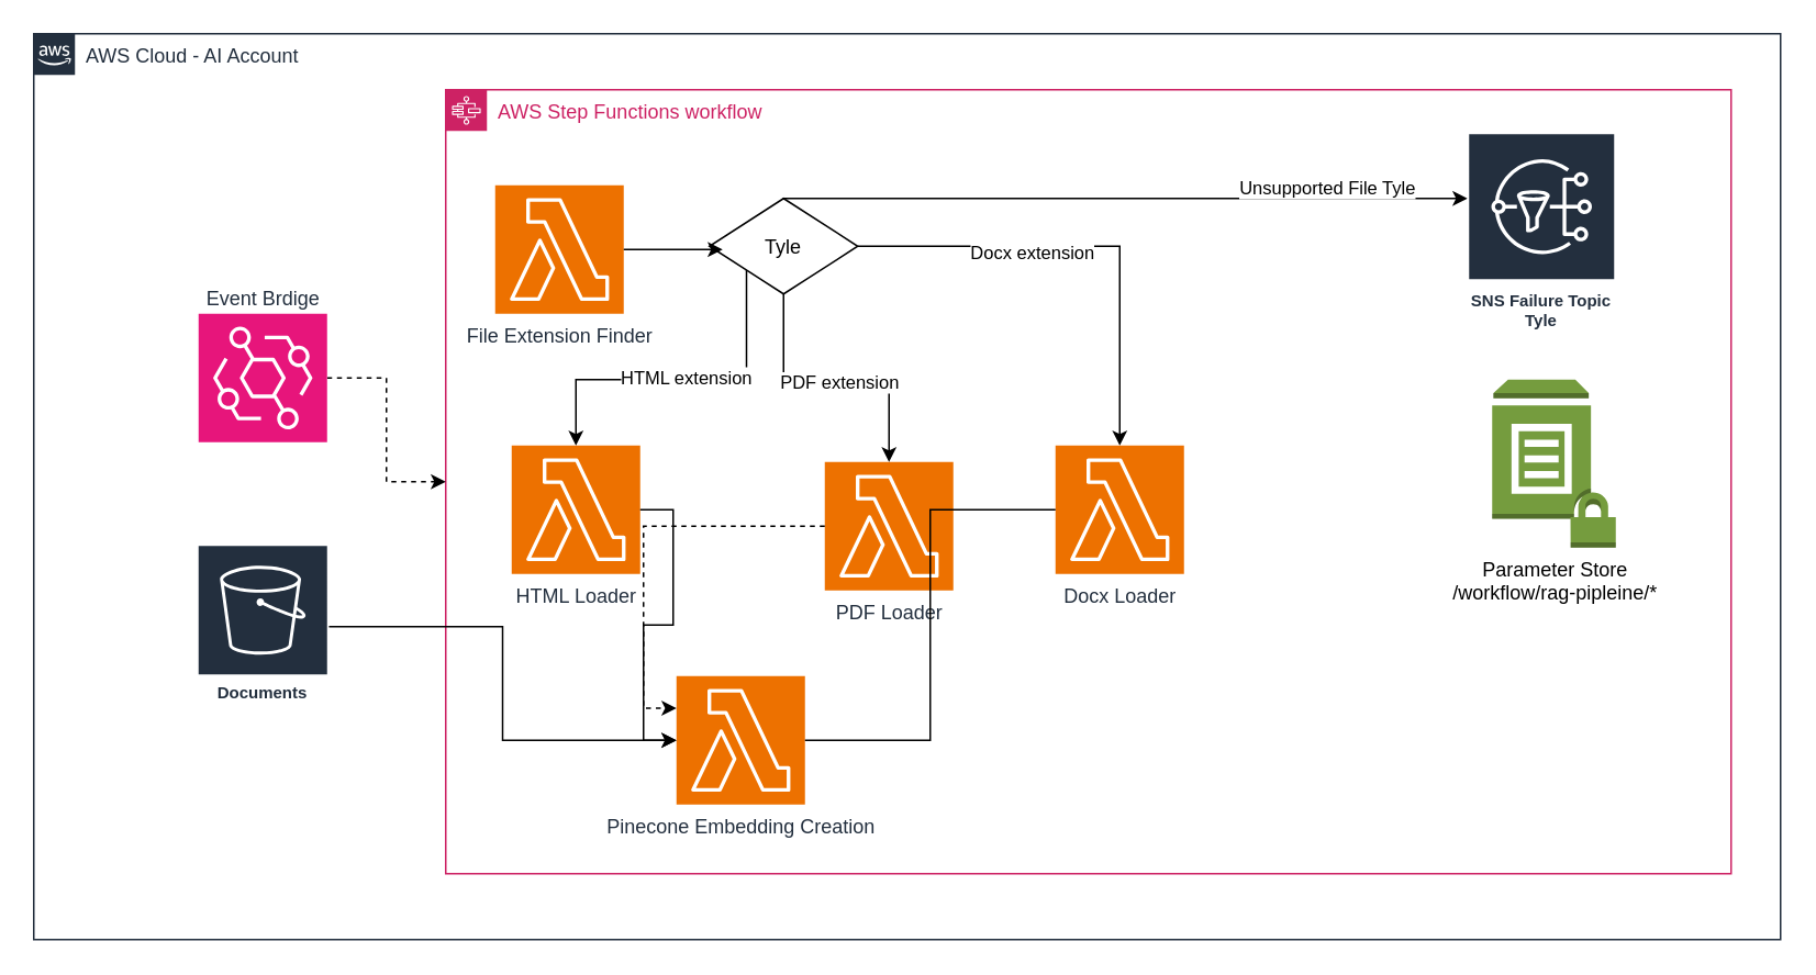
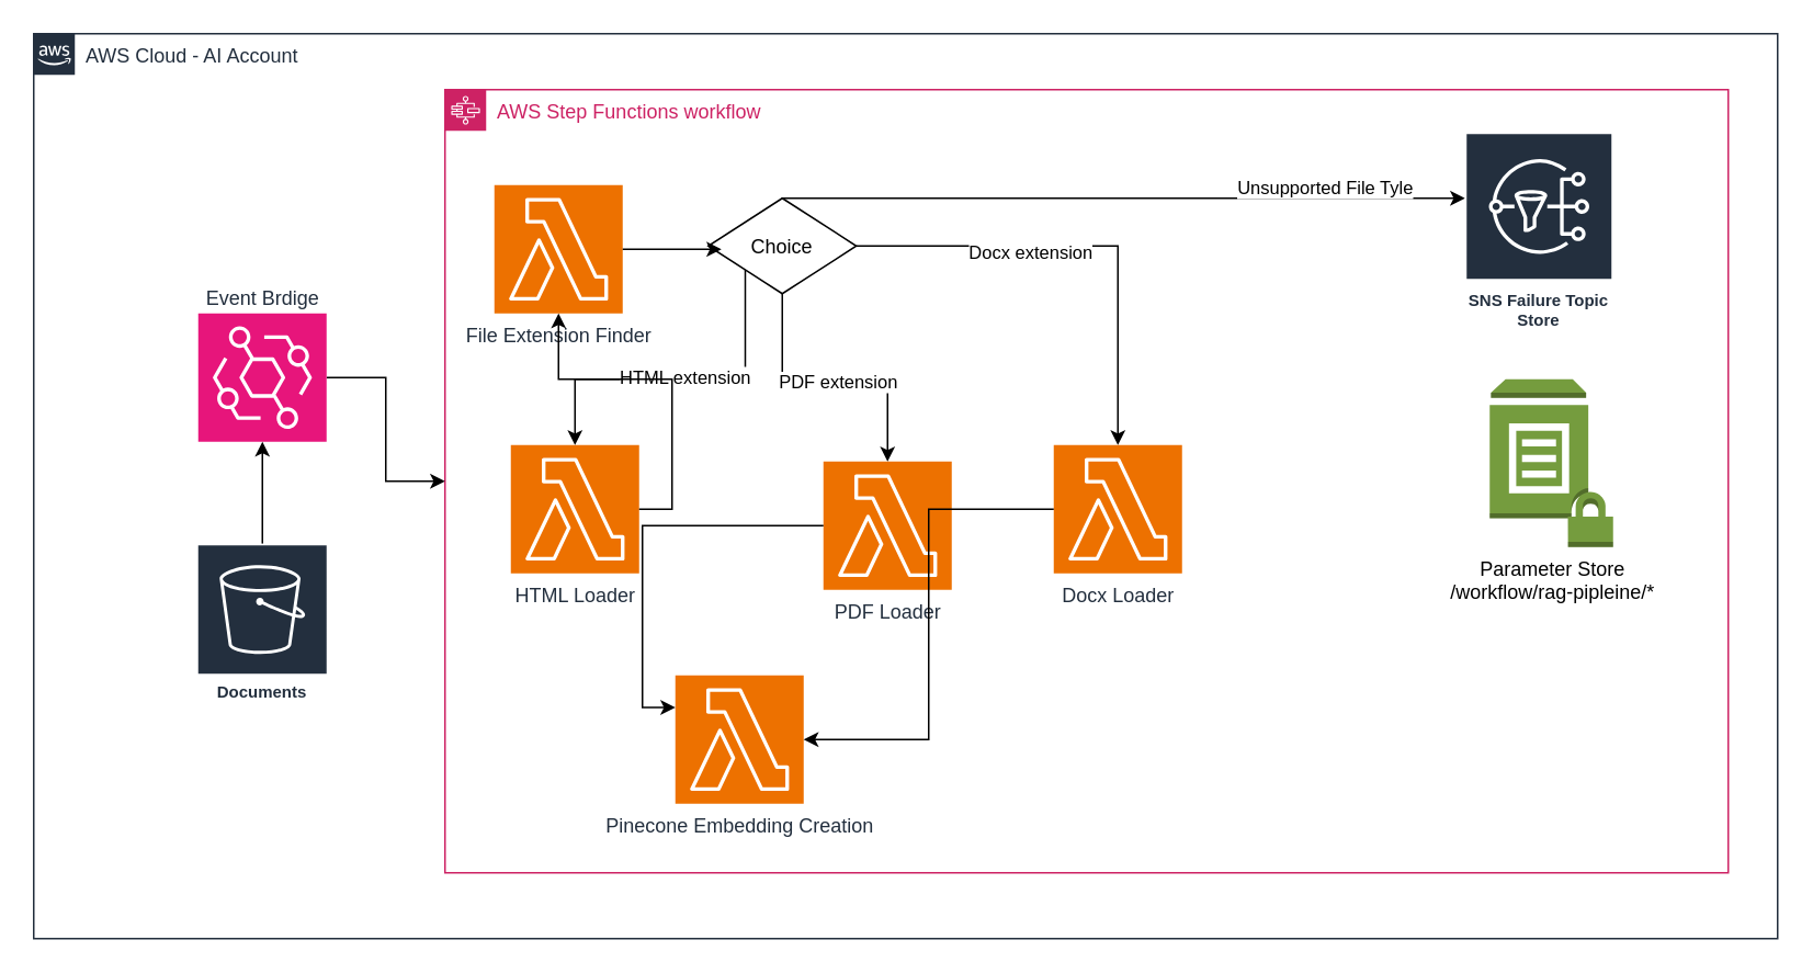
- <mxCell id="10" value="Tyle" style="rhombus;" vertex="1" parent="3"><mxGeometry x="160" y="66" width="90" height="58" as="geometry" /></mxCell>
+ <mxCell id="10" value="Choice" style="rhombus;" vertex="1" parent="3"><mxGeometry x="160" y="66" width="90" height="58" as="geometry" /></mxCell>
- <mxCell id="22" value="SNS Failure Topic Tyle" style="sketch=0;outlineConnect=0;fontColor=#232F3E;gradientColor=none;strokeColor=#ffffff;fillColor=#232F3E;dashed=0;verticalLabelPosition=middle;verticalAlign=bottom;align=center;html=1;whiteSpace=wrap;fontSize=10;fontStyle=1;spacing=3;shape=mxgraph.aws4.productIcon;prIcon=mxgraph.aws4.sns;" vertex="1" parent="3"><mxGeometry x="620" y="26" width="90" height="124" as="geometry" /></mxCell>
+ <mxCell id="22" value="SNS Failure Topic Store" style="sketch=0;outlineConnect=0;fontColor=#232F3E;gradientColor=none;strokeColor=#ffffff;fillColor=#232F3E;dashed=0;verticalLabelPosition=middle;verticalAlign=bottom;align=center;html=1;whiteSpace=wrap;fontSize=10;fontStyle=1;spacing=3;shape=mxgraph.aws4.productIcon;prIcon=mxgraph.aws4.sns;" vertex="1" parent="3"><mxGeometry x="620" y="26" width="90" height="124" as="geometry" /></mxCell>
- <mxCell id="24" style="edgeStyle=orthogonalEdgeStyle;rounded=0;orthogonalLoop=1;jettySize=auto;html=1;exitX=1;exitY=0.5;exitDx=0;exitDy=0;exitPerimeter=0;entryX=0;entryY=0.5;entryDx=0;entryDy=0;dashed=1;" edge="1" parent="2" source="25" target="3"><mxGeometry relative="1" as="geometry" /></mxCell>
+ <mxCell id="24" style="edgeStyle=orthogonalEdgeStyle;rounded=0;orthogonalLoop=1;jettySize=auto;html=1;exitX=1;exitY=0.5;exitDx=0;exitDy=0;exitPerimeter=0;entryX=0;entryY=0.5;entryDx=0;entryDy=0;" edge="1" parent="2" source="25" target="3"><mxGeometry relative="1" as="geometry" /></mxCell>
- <mxCell id="20" style="edgeStyle=orthogonalEdgeStyle;rounded=0;orthogonalLoop=1;jettySize=auto;html=1;exitX=0;exitY=0.5;exitDx=0;exitDy=0;exitPerimeter=0;entryX=0;entryY=0.25;entryDx=0;entryDy=0;entryPerimeter=0;dashed=1;" edge="1" parent="3" source="12" target="18"><mxGeometry relative="1" as="geometry" /></mxCell>
+ <mxCell id="20" style="edgeStyle=orthogonalEdgeStyle;rounded=0;orthogonalLoop=1;jettySize=auto;html=1;exitX=0;exitY=0.5;exitDx=0;exitDy=0;exitPerimeter=0;entryX=0;entryY=0.25;entryDx=0;entryDy=0;entryPerimeter=0;" edge="1" parent="3" source="12" target="18"><mxGeometry relative="1" as="geometry" /></mxCell>
- <mxCell id="19" style="edgeStyle=orthogonalEdgeStyle;rounded=0;orthogonalLoop=1;jettySize=auto;html=1;exitX=1;exitY=0.5;exitDx=0;exitDy=0;exitPerimeter=0;entryX=0;entryY=0.5;entryDx=0;entryDy=0;entryPerimeter=0;" edge="1" parent="3" source="5" target="18"><mxGeometry relative="1" as="geometry" /></mxCell>
+ <mxCell id="19" style="edgeStyle=orthogonalEdgeStyle;rounded=0;orthogonalLoop=1;jettySize=auto;html=1;exitX=1;exitY=0.5;exitDx=0;exitDy=0;exitPerimeter=0;" edge="1" parent="3" source="5" target="4"><mxGeometry relative="1" as="geometry" /></mxCell>
- <mxCell id="26" value="" style="edgeStyle=orthogonalEdgeStyle;rounded=0;orthogonalLoop=1;jettySize=auto;html=1;" edge="1" parent="2" source="27" target="18"><mxGeometry relative="1" as="geometry" /></mxCell>
+ <mxCell id="26" value="" style="edgeStyle=orthogonalEdgeStyle;rounded=0;orthogonalLoop=1;jettySize=auto;html=1;" edge="1" parent="2" source="27" target="25"><mxGeometry relative="1" as="geometry" /></mxCell>
- <mxCell id="21" style="edgeStyle=orthogonalEdgeStyle;rounded=0;orthogonalLoop=1;jettySize=auto;html=1;exitX=0;exitY=0.5;exitDx=0;exitDy=0;exitPerimeter=0;entryX=1;entryY=0.5;entryDx=0;entryDy=0;entryPerimeter=0;endArrow=none;" edge="1" parent="3" source="13" target="18"><mxGeometry relative="1" as="geometry" /></mxCell>
+ <mxCell id="21" style="edgeStyle=orthogonalEdgeStyle;rounded=0;orthogonalLoop=1;jettySize=auto;html=1;exitX=0;exitY=0.5;exitDx=0;exitDy=0;exitPerimeter=0;entryX=1;entryY=0.5;entryDx=0;entryDy=0;entryPerimeter=0;" edge="1" parent="3" source="13" target="18"><mxGeometry relative="1" as="geometry" /></mxCell>
